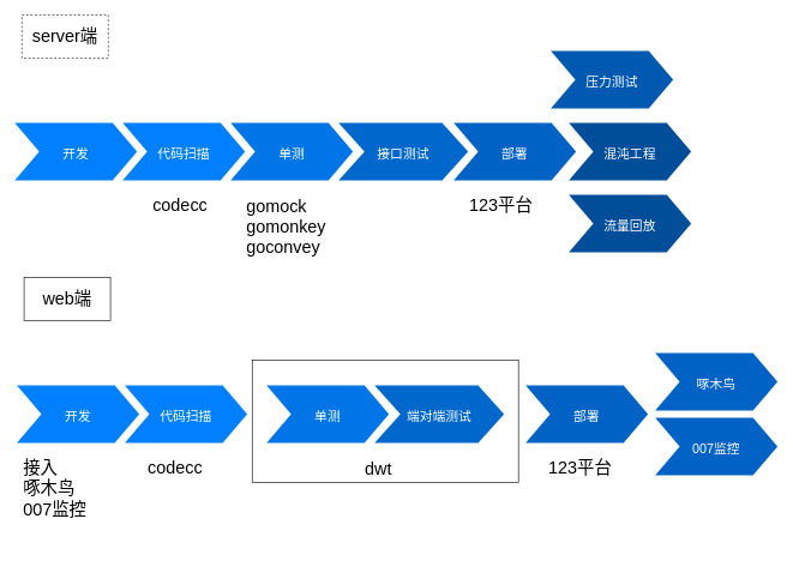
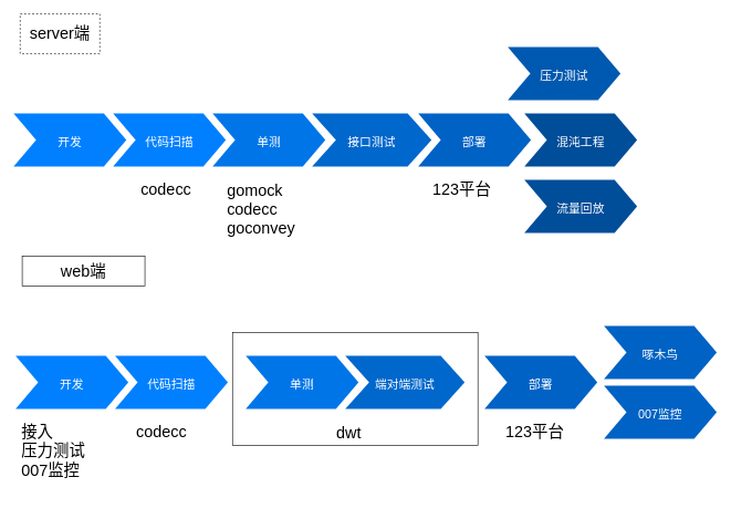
- <mxCell id="12" value="&lt;font style=&quot;font-size: 24px&quot;&gt;gomock&lt;br&gt;gomonkey&lt;br&gt;goconvey&lt;br&gt;&lt;/font&gt;" style="text;spacingTop=-5;fillColor=#ffffff;whiteSpace=wrap;html=1;align=left;fontSize=12;fontFamily=Helvetica;fillColor=none;strokeColor=none;" vertex="1" parent="1"><mxGeometry x="340" y="270" width="140" height="140" as="geometry" /></mxCell>
+ <mxCell id="12" value="&lt;font style=&quot;font-size: 24px&quot;&gt;gomock&lt;br&gt;codecc&lt;br&gt;goconvey&lt;br&gt;&lt;/font&gt;" style="text;spacingTop=-5;fillColor=#ffffff;whiteSpace=wrap;html=1;align=left;fontSize=12;fontFamily=Helvetica;fillColor=none;strokeColor=none;" vertex="1" parent="1"><mxGeometry x="340" y="270" width="140" height="140" as="geometry" /></mxCell>
- <mxCell id="18" value="&lt;font style=&quot;font-size: 24px&quot;&gt;web端&lt;/font&gt;" style="rounded=0;whiteSpace=wrap;html=1;" vertex="1" parent="1"><mxGeometry x="33" y="385" width="120" height="60" as="geometry" /></mxCell>
+ <mxCell id="18" value="&lt;font style=&quot;font-size: 24px&quot;&gt;web端&lt;/font&gt;" style="rounded=0;whiteSpace=wrap;html=1;" vertex="1" parent="1"><mxGeometry x="33" y="385" width="185" height="45" as="geometry" /></mxCell>
- <mxCell id="25" value="&lt;span style=&quot;font-size: 24px&quot;&gt;接入&lt;br&gt;啄木鸟&lt;br&gt;007监控&lt;br&gt;&lt;/span&gt;" style="text;spacingTop=-5;fillColor=#ffffff;whiteSpace=wrap;html=1;align=left;fontSize=12;fontFamily=Helvetica;fillColor=none;strokeColor=none;" vertex="1" parent="1"><mxGeometry x="30" y="634" width="140" height="86" as="geometry" /></mxCell>
+ <mxCell id="25" value="&lt;span style=&quot;font-size: 24px&quot;&gt;接入&lt;br&gt;压力测试&lt;br&gt;007监控&lt;br&gt;&lt;/span&gt;" style="text;spacingTop=-5;fillColor=#ffffff;whiteSpace=wrap;html=1;align=left;fontSize=12;fontFamily=Helvetica;fillColor=none;strokeColor=none;" vertex="1" parent="1"><mxGeometry x="30" y="634" width="140" height="86" as="geometry" /></mxCell>
